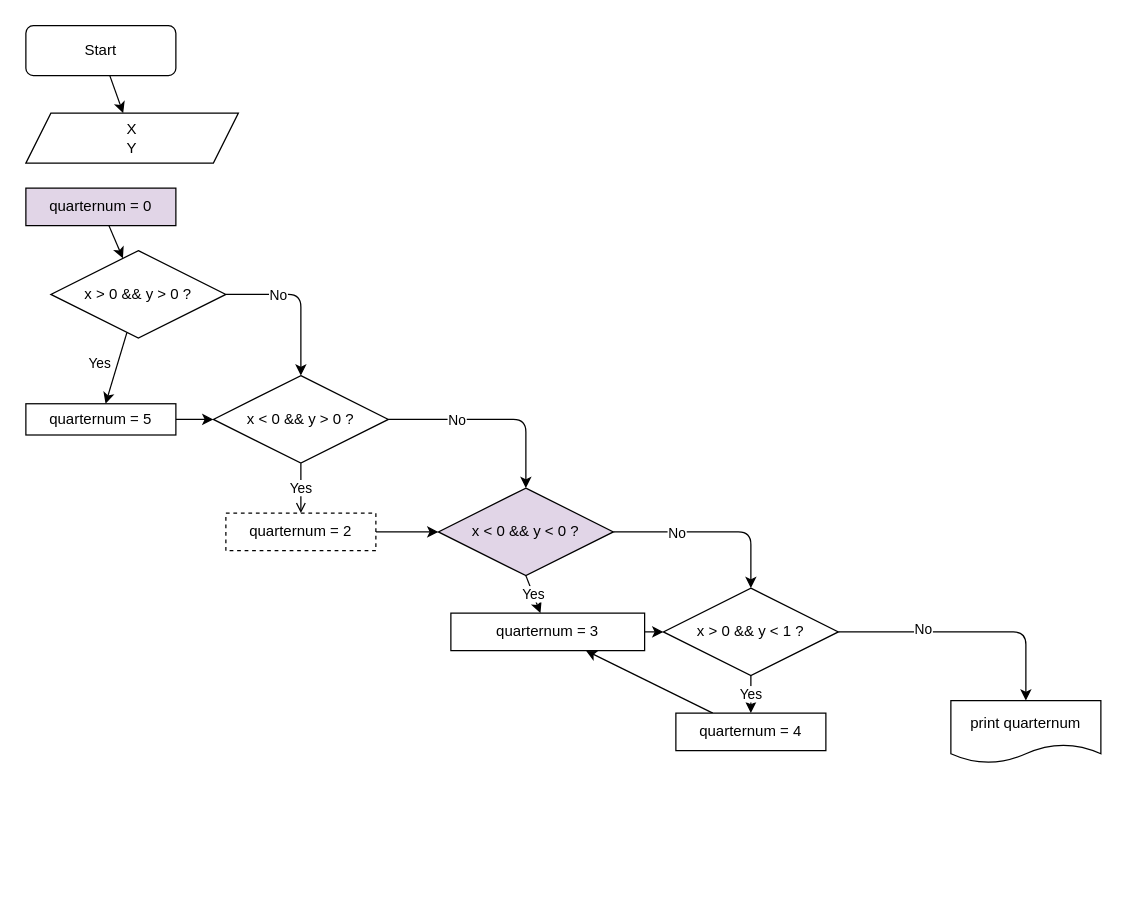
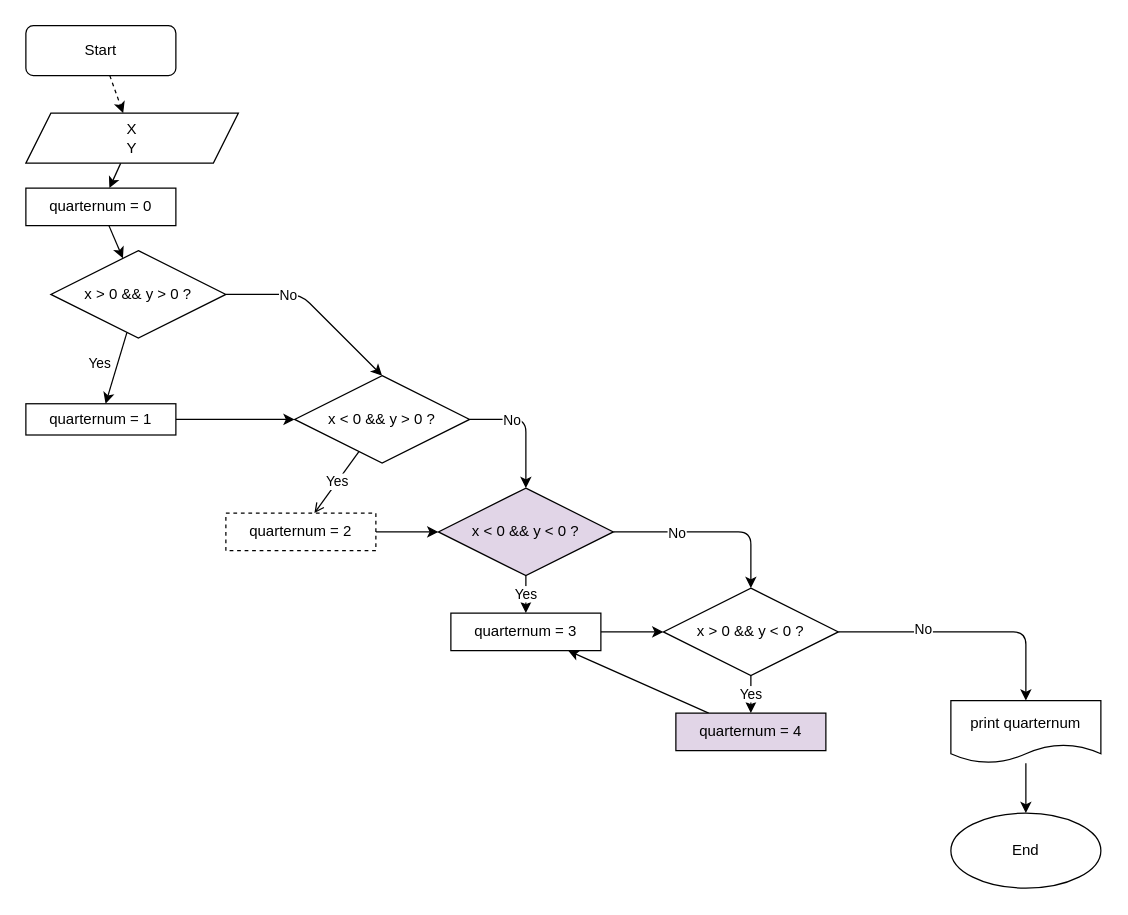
- <mxCell id="2" value="" style="edgeStyle=none;html=1;fontColor=#000000;strokeColor=#000000;" edge="1" parent="1" source="3" target="5"><mxGeometry relative="1" as="geometry" /></mxCell>
+ <mxCell id="2" value="" style="edgeStyle=none;html=1;fontColor=#000000;strokeColor=#000000;dashed=1;" edge="1" parent="1" source="3" target="5"><mxGeometry relative="1" as="geometry" /></mxCell>
+ <mxCell id="4" value="" style="edgeStyle=none;html=1;fontColor=#000000;strokeColor=#000000;" edge="1" parent="1" source="5" target="11"><mxGeometry relative="1" as="geometry" /></mxCell>
- <mxCell id="11" value="&lt;font color=&quot;#000000&quot;&gt;quarternum = 0&lt;/font&gt;" style="whiteSpace=wrap;html=1;fillColor=#e1d5e7;" vertex="1" parent="1"><mxGeometry x="20" y="150" width="120" height="30" as="geometry" /></mxCell>
+ <mxCell id="11" value="&lt;font color=&quot;#000000&quot;&gt;quarternum = 0&lt;/font&gt;" style="whiteSpace=wrap;html=1;fillColor=#FFFFFF;" vertex="1" parent="1"><mxGeometry x="20" y="150" width="120" height="30" as="geometry" /></mxCell>
- <mxCell id="15" value="&lt;span style=&quot;color: rgb(0 , 0 , 0)&quot;&gt;quarternum = 5&lt;/span&gt;" style="whiteSpace=wrap;html=1;fillColor=#FFFFFF;" vertex="1" parent="1"><mxGeometry x="20" y="322.5" width="120" height="25" as="geometry" /></mxCell>
+ <mxCell id="15" value="&lt;span style=&quot;color: rgb(0 , 0 , 0)&quot;&gt;quarternum = 1&lt;/span&gt;" style="whiteSpace=wrap;html=1;fillColor=#FFFFFF;" vertex="1" parent="1"><mxGeometry x="20" y="322.5" width="120" height="25" as="geometry" /></mxCell>
- <mxCell id="13" value="&lt;font color=&quot;#000000&quot;&gt;x &amp;lt; 0 &amp;amp;&amp;amp; y &amp;gt; 0 ?&lt;/font&gt;" style="rhombus;whiteSpace=wrap;html=1;fillColor=#FFFFFF;" vertex="1" parent="1"><mxGeometry x="170" y="300" width="140" height="70" as="geometry" /></mxCell>
+ <mxCell id="13" value="&lt;font color=&quot;#000000&quot;&gt;x &amp;lt; 0 &amp;amp;&amp;amp; y &amp;gt; 0 ?&lt;/font&gt;" style="rhombus;whiteSpace=wrap;html=1;fillColor=#FFFFFF;" vertex="1" parent="1"><mxGeometry x="235" y="300" width="140" height="70" as="geometry" /></mxCell>
- <mxCell id="24" value="&lt;span style=&quot;color: rgb(0 , 0 , 0)&quot;&gt;quarternum = 3&lt;/span&gt;" style="whiteSpace=wrap;html=1;fillColor=#FFFFFF;" vertex="1" parent="1"><mxGeometry x="360" y="490" width="155" height="30" as="geometry" /></mxCell>
+ <mxCell id="24" value="&lt;span style=&quot;color: rgb(0 , 0 , 0)&quot;&gt;quarternum = 3&lt;/span&gt;" style="whiteSpace=wrap;html=1;fillColor=#FFFFFF;" vertex="1" parent="1"><mxGeometry x="360" y="490" width="120" height="30" as="geometry" /></mxCell>
- <mxCell id="26" value="&lt;font color=&quot;#000000&quot;&gt;x &amp;gt; 0 &amp;amp;&amp;amp; y &amp;lt; 1 ?&lt;/font&gt;" style="rhombus;whiteSpace=wrap;html=1;fillColor=#FFFFFF;" vertex="1" parent="1"><mxGeometry x="530" y="470" width="140" height="70" as="geometry" /></mxCell>
+ <mxCell id="26" value="&lt;font color=&quot;#000000&quot;&gt;x &amp;gt; 0 &amp;amp;&amp;amp; y &amp;lt; 0 ?&lt;/font&gt;" style="rhombus;whiteSpace=wrap;html=1;fillColor=#FFFFFF;" vertex="1" parent="1"><mxGeometry x="530" y="470" width="140" height="70" as="geometry" /></mxCell>
- <mxCell id="31" value="&lt;span style=&quot;color: rgb(0 , 0 , 0)&quot;&gt;quarternum = 4&lt;/span&gt;" style="whiteSpace=wrap;html=1;fillColor=#FFFFFF;" vertex="1" parent="1"><mxGeometry x="540" y="570" width="120" height="30" as="geometry" /></mxCell>
+ <mxCell id="31" value="&lt;span style=&quot;color: rgb(0 , 0 , 0)&quot;&gt;quarternum = 4&lt;/span&gt;" style="whiteSpace=wrap;html=1;fillColor=#e1d5e7;" vertex="1" parent="1"><mxGeometry x="540" y="570" width="120" height="30" as="geometry" /></mxCell>
+ <mxCell id="32" value="" style="edgeStyle=none;html=1;fontColor=#000000;strokeColor=#000000;" edge="1" parent="1" source="33" target="35"><mxGeometry relative="1" as="geometry" /></mxCell>
+ <mxCell id="35" value="&lt;font color=&quot;#000000&quot;&gt;End&lt;/font&gt;" style="ellipse;whiteSpace=wrap;html=1;fillColor=#FFFFFF;" vertex="1" parent="1"><mxGeometry x="760" y="650" width="120" height="60" as="geometry" /></mxCell>
